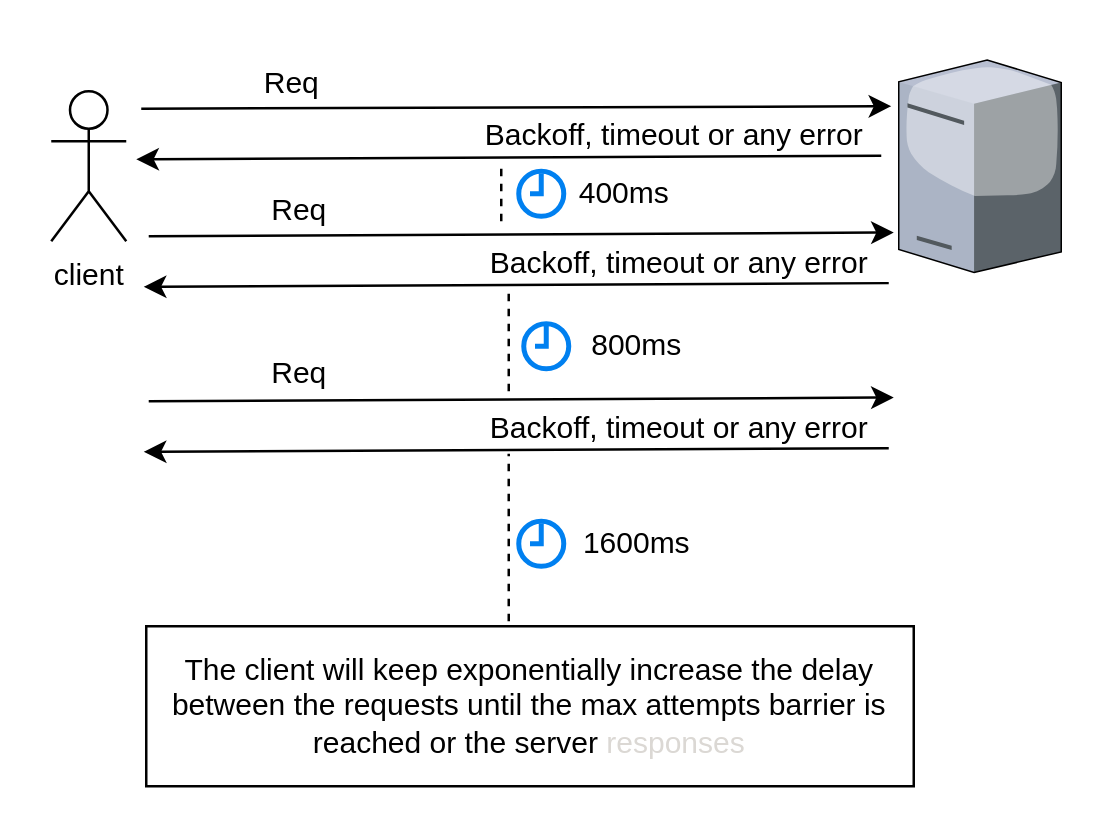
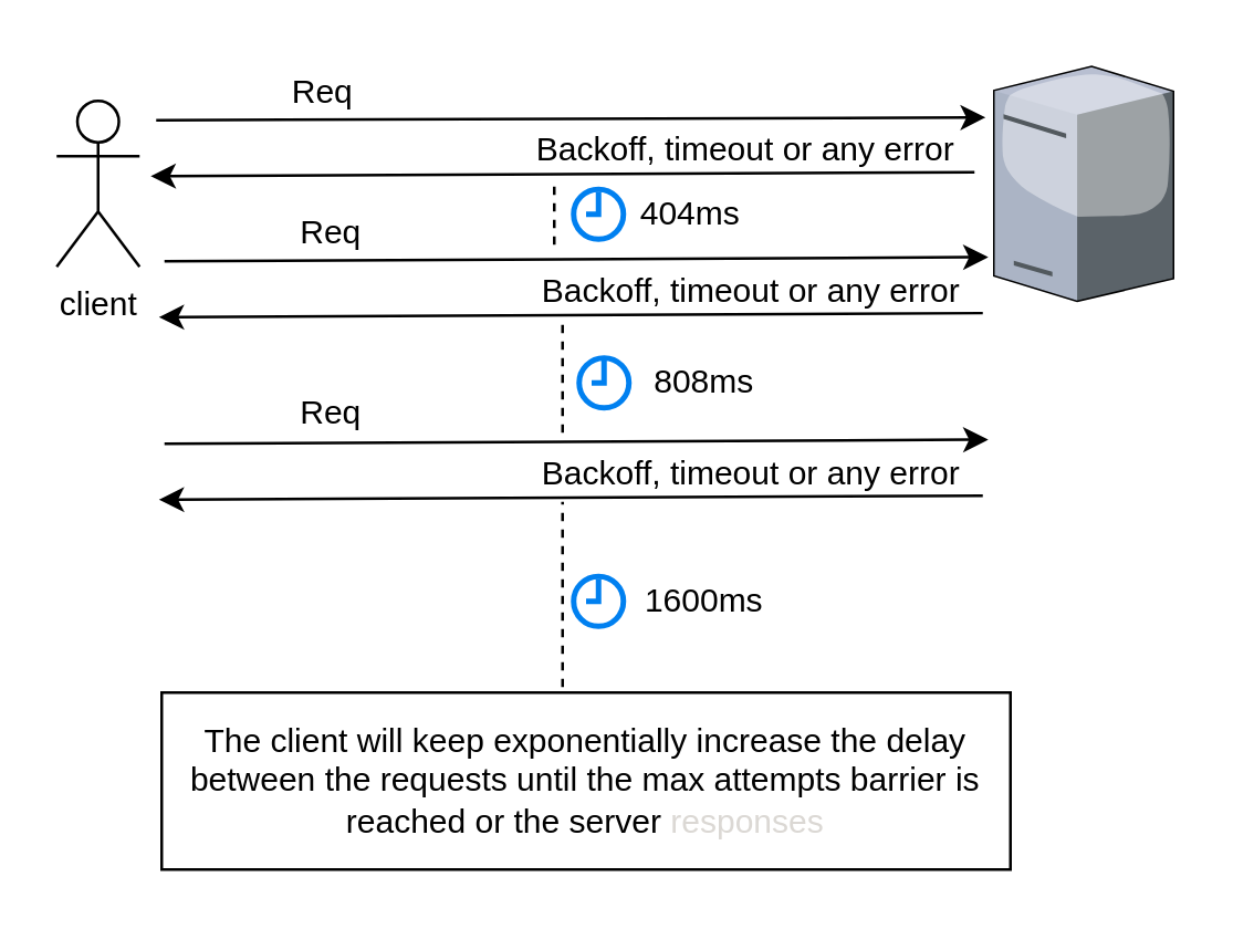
- <mxCell id="22" value="400ms" style="text;html=1;align=center;verticalAlign=middle;resizable=0;points=[];autosize=1;strokeColor=none;fillColor=none;" vertex="1" parent="1"><mxGeometry x="222" y="64" width="54" height="26" as="geometry" /></mxCell>
+ <mxCell id="22" value="404ms" style="text;html=1;align=center;verticalAlign=middle;resizable=0;points=[];autosize=1;strokeColor=none;fillColor=none;" vertex="1" parent="1"><mxGeometry x="222" y="64" width="54" height="26" as="geometry" /></mxCell>
- <mxCell id="23" value="800ms" style="text;html=1;align=center;verticalAlign=middle;resizable=0;points=[];autosize=1;strokeColor=none;fillColor=none;" vertex="1" parent="1"><mxGeometry x="227" y="125" width="54" height="26" as="geometry" /></mxCell>
+ <mxCell id="23" value="808ms" style="text;html=1;align=center;verticalAlign=middle;resizable=0;points=[];autosize=1;strokeColor=none;fillColor=none;" vertex="1" parent="1"><mxGeometry x="227" y="125" width="54" height="26" as="geometry" /></mxCell>
